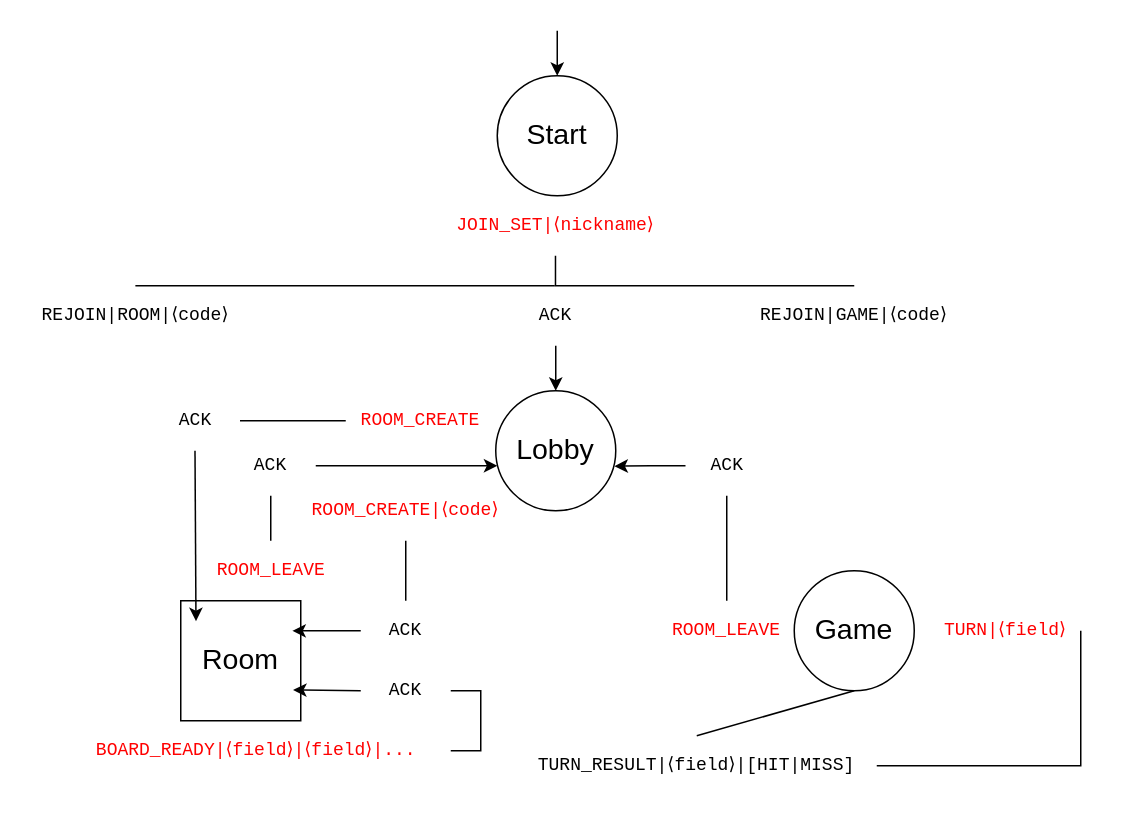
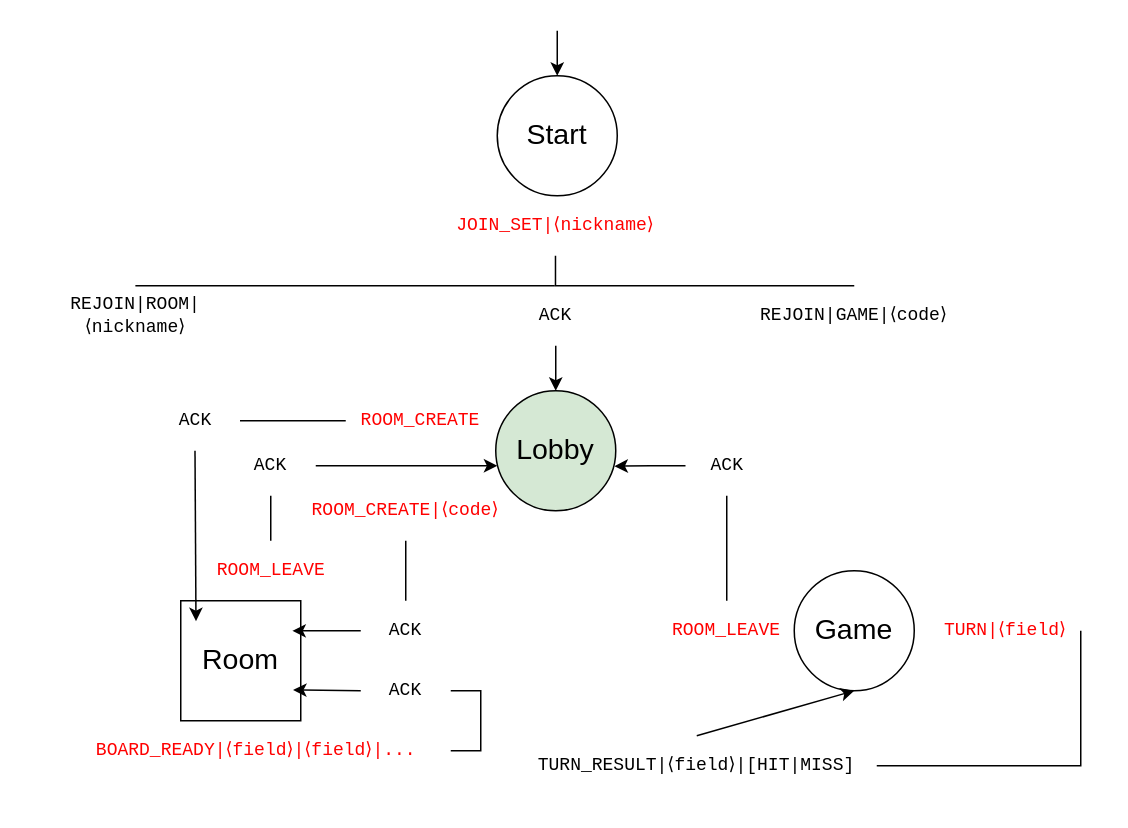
- <mxCell id="13" value="REJOIN|ROOM|⟨code⟩" style="text;html=1;strokeColor=none;fillColor=none;align=center;verticalAlign=middle;whiteSpace=wrap;rounded=0;fontFamily=Courier New;" vertex="1" parent="1"><mxGeometry x="20" y="190" width="139.5" height="40" as="geometry" /></mxCell>
+ <mxCell id="13" value="REJOIN|ROOM|⟨nickname⟩" style="text;html=1;strokeColor=none;fillColor=none;align=center;verticalAlign=middle;whiteSpace=wrap;rounded=0;fontFamily=Courier New;" vertex="1" parent="1"><mxGeometry x="20" y="190" width="139.5" height="40" as="geometry" /></mxCell>
- <mxCell id="7" value="&lt;font style=&quot;font-size: 19px;&quot;&gt;Lobby&lt;/font&gt;" style="ellipse;whiteSpace=wrap;html=1;aspect=fixed;" vertex="1" parent="1"><mxGeometry x="330" y="260" width="80" height="80" as="geometry" /></mxCell>
+ <mxCell id="7" value="&lt;font style=&quot;font-size: 19px;&quot;&gt;Lobby&lt;/font&gt;" style="ellipse;whiteSpace=wrap;html=1;aspect=fixed;fillColor=#d5e8d4;" vertex="1" parent="1"><mxGeometry x="330" y="260" width="80" height="80" as="geometry" /></mxCell>
- <mxCell id="33" value="" style="endArrow=none;html=1;rounded=0;entryX=0.5;entryY=1;entryDx=0;entryDy=0;exitX=0.5;exitY=0;exitDx=0;exitDy=0;" edge="1" parent="1" source="23" target="9"><mxGeometry width="50" height="50" relative="1" as="geometry"><mxPoint x="540" y="420" as="sourcePoint" /><mxPoint x="590" y="370" as="targetPoint" /></mxGeometry></mxCell>
+ <mxCell id="33" value="" style="endArrow=classic;html=1;rounded=0;entryX=0.5;entryY=1;entryDx=0;entryDy=0;exitX=0.5;exitY=0;exitDx=0;exitDy=0;" edge="1" parent="1" source="23" target="9"><mxGeometry width="50" height="50" relative="1" as="geometry"><mxPoint x="540" y="420" as="sourcePoint" /><mxPoint x="590" y="370" as="targetPoint" /></mxGeometry></mxCell>
